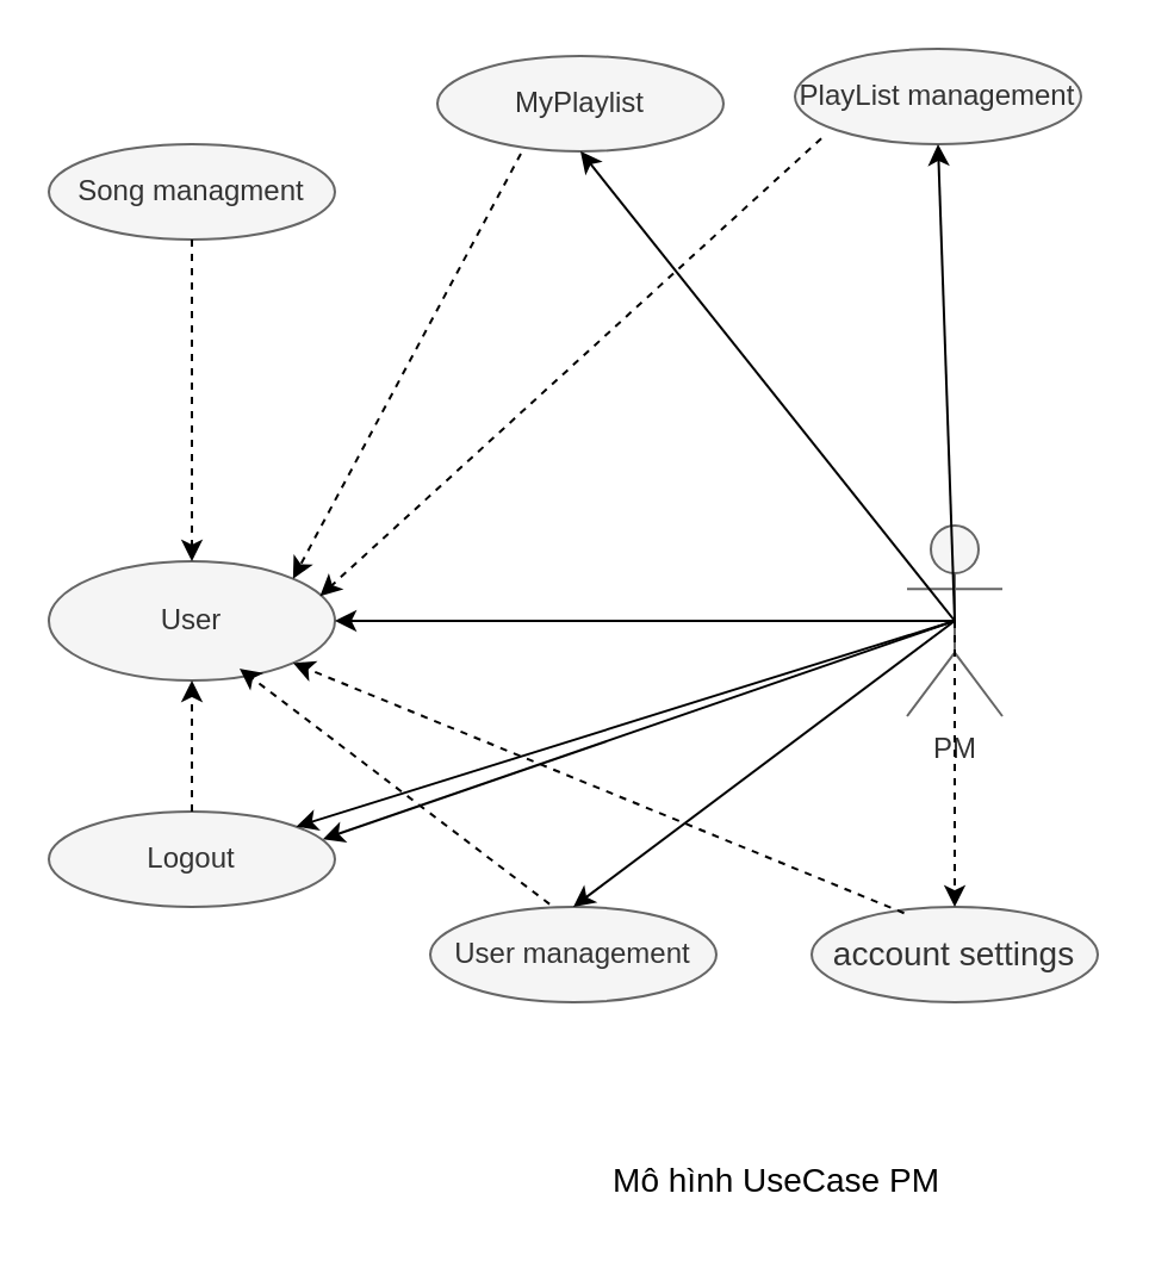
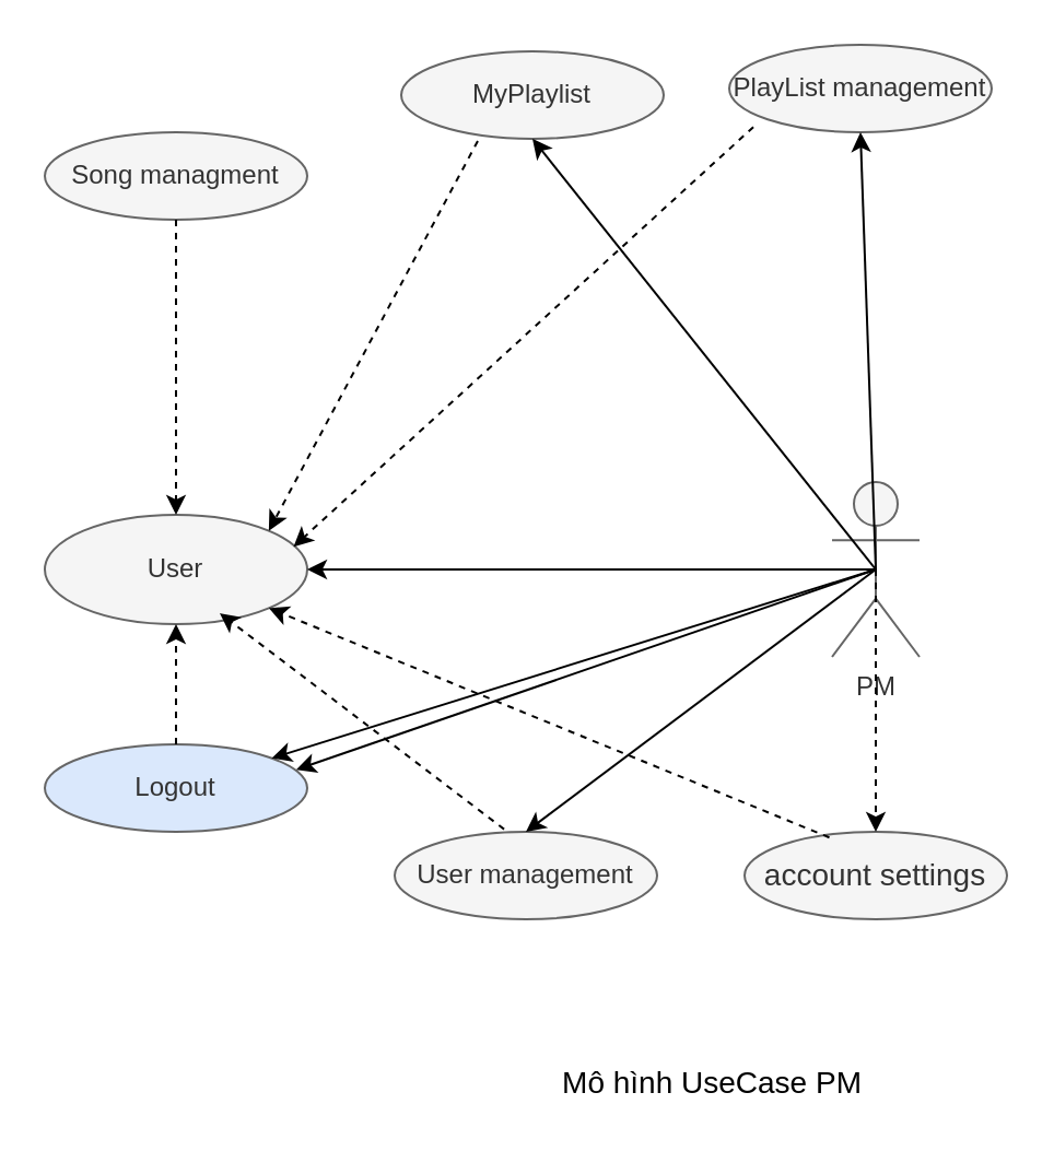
- <mxCell id="9" value="Logout" style="ellipse;whiteSpace=wrap;html=1;fillColor=#f5f5f5;fontColor=#333333;strokeColor=#666666;" parent="1" vertex="1"><mxGeometry x="20" y="340" width="120" height="40" as="geometry" /></mxCell>
+ <mxCell id="9" value="Logout" style="ellipse;whiteSpace=wrap;html=1;fillColor=#dae8fc;fontColor=#333333;strokeColor=#666666;" parent="1" vertex="1"><mxGeometry x="20" y="340" width="120" height="40" as="geometry" /></mxCell>
